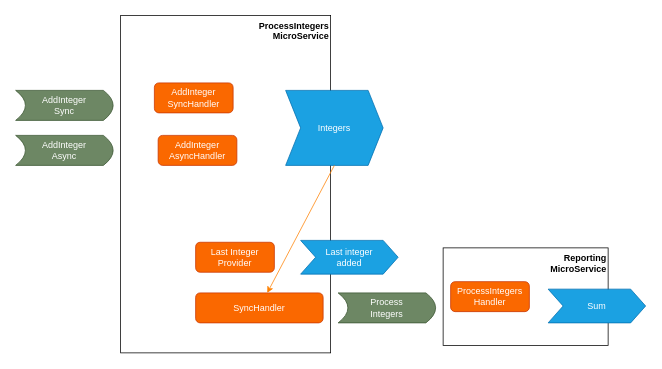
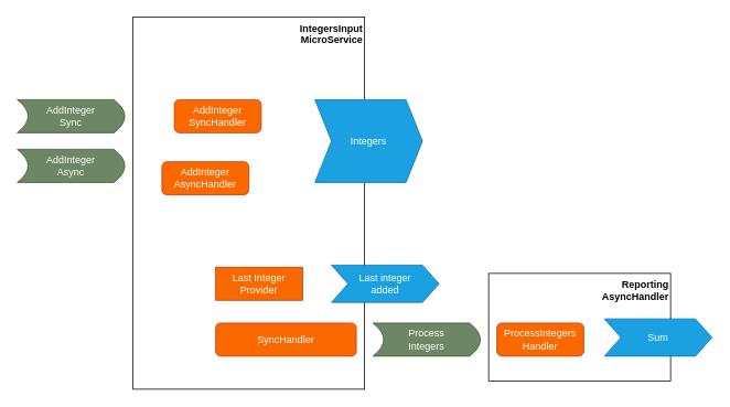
- <mxCell id="2" value="ProcessIntegers&lt;br&gt;MicroService" style="rounded=0;whiteSpace=wrap;html=1;fontStyle=1;align=right;verticalAlign=top;" vertex="1" parent="1"><mxGeometry x="160" y="20" width="280" height="450" as="geometry" /></mxCell>
+ <mxCell id="2" value="IntegersInput&lt;br&gt;MicroService" style="rounded=0;whiteSpace=wrap;html=1;fontStyle=1;align=right;verticalAlign=top;" vertex="1" parent="1"><mxGeometry x="160" y="20" width="280" height="450" as="geometry" /></mxCell>
- <mxCell id="4" value="AddInteger&lt;br&gt;SyncHandler" style="rounded=1;whiteSpace=wrap;html=1;fillColor=#fa6800;strokeColor=#C73500;fontColor=#ffffff;align=center;" vertex="1" parent="1"><mxGeometry x="205" y="110" width="105" height="40" as="geometry" /></mxCell>
+ <mxCell id="4" value="AddInteger&lt;br&gt;SyncHandler" style="rounded=1;whiteSpace=wrap;html=1;fillColor=#fa6800;strokeColor=#C73500;fontColor=#ffffff;align=center;" vertex="1" parent="1"><mxGeometry x="210" y="120" width="105" height="40" as="geometry" /></mxCell>
- <mxCell id="7" value="AddInteger&lt;br&gt;AsyncHandler" style="rounded=1;whiteSpace=wrap;html=1;fillColor=#fa6800;strokeColor=#C73500;fontColor=#ffffff;align=center;" vertex="1" parent="1"><mxGeometry x="210" y="180" width="105" height="40" as="geometry" /></mxCell>
+ <mxCell id="7" value="AddInteger&lt;br&gt;AsyncHandler" style="rounded=1;whiteSpace=wrap;html=1;fillColor=#fa6800;strokeColor=#C73500;fontColor=#ffffff;align=center;" vertex="1" parent="1"><mxGeometry x="195" y="195" width="105" height="40" as="geometry" /></mxCell>
- <mxCell id="12" value="" style="endArrow=classic;html=1;strokeColor=#FF8000;exitX=0.5;exitY=1;exitDx=0;exitDy=0;" edge="1" parent="1" source="5" target="10"><mxGeometry width="50" height="50" relative="1" as="geometry"><mxPoint x="422.5" y="230" as="sourcePoint" /><mxPoint x="375" y="332.5" as="targetPoint" /></mxGeometry></mxCell>
- <mxCell id="8" value="Last Integer&lt;br&gt;Provider" style="rounded=1;whiteSpace=wrap;html=1;fillColor=#fa6800;strokeColor=#C73500;fontColor=#ffffff;align=center;" vertex="1" parent="1"><mxGeometry x="260" y="322.5" width="105" height="40" as="geometry" /></mxCell>
+ <mxCell id="8" value="Last Integer&lt;br&gt;Provider" style="whiteSpace=wrap;html=1;fillColor=#fa6800;strokeColor=#C73500;fontColor=#ffffff;align=center;rounded=0;" vertex="1" parent="1"><mxGeometry x="260" y="322.5" width="105" height="40" as="geometry" /></mxCell>
- <mxCell id="9" value="Reporting&lt;br&gt;MicroService" style="rounded=0;whiteSpace=wrap;html=1;fontStyle=1;align=right;verticalAlign=top;" vertex="1" parent="1"><mxGeometry x="590" y="330" width="220" height="130" as="geometry" /></mxCell>
+ <mxCell id="9" value="Reporting&lt;br&gt;AsyncHandler" style="rounded=0;whiteSpace=wrap;html=1;fontStyle=1;align=right;verticalAlign=top;" vertex="1" parent="1"><mxGeometry x="590" y="330" width="220" height="130" as="geometry" /></mxCell>
- <mxCell id="14" value="ProcessIntegers&lt;br&gt;Handler" style="rounded=1;whiteSpace=wrap;html=1;fillColor=#fa6800;strokeColor=#C73500;fontColor=#ffffff;align=center;" vertex="1" parent="1"><mxGeometry x="600" y="375" width="105" height="40" as="geometry" /></mxCell>
+ <mxCell id="14" value="ProcessIntegers&lt;br&gt;Handler" style="rounded=1;whiteSpace=wrap;html=1;fillColor=#fa6800;strokeColor=#C73500;fontColor=#ffffff;align=center;" vertex="1" parent="1"><mxGeometry x="600" y="390" width="105" height="40" as="geometry" /></mxCell>
